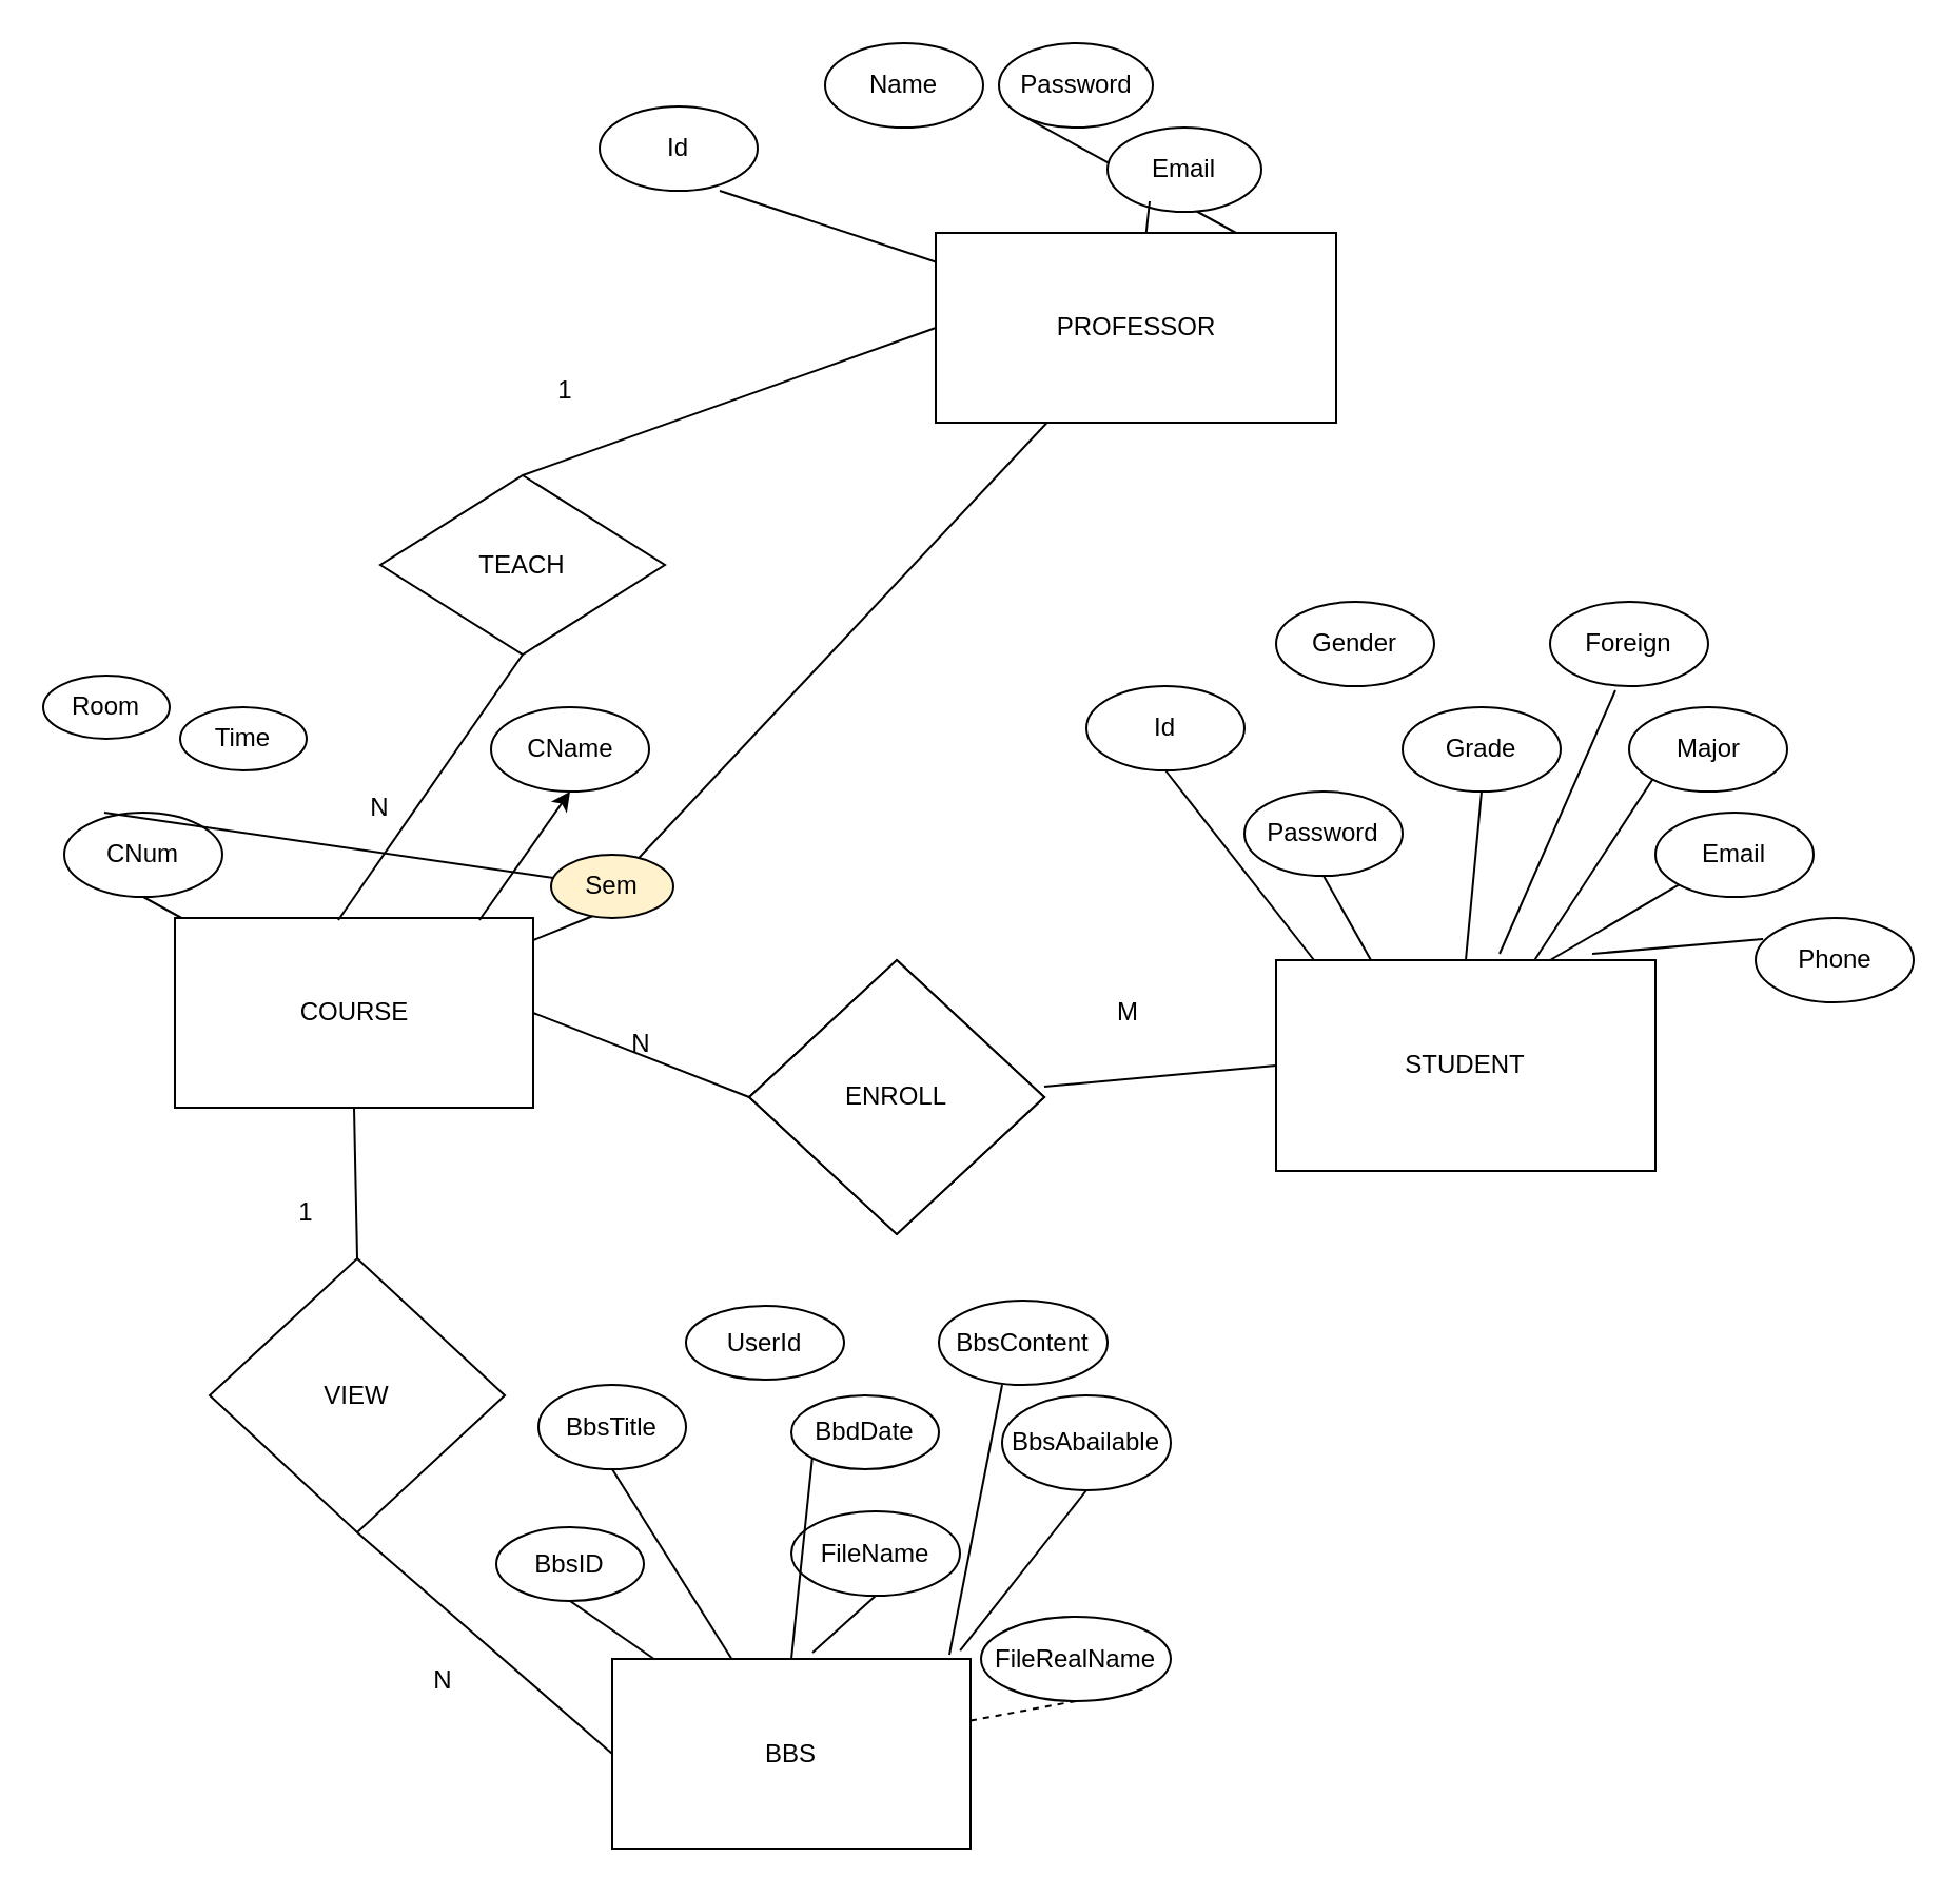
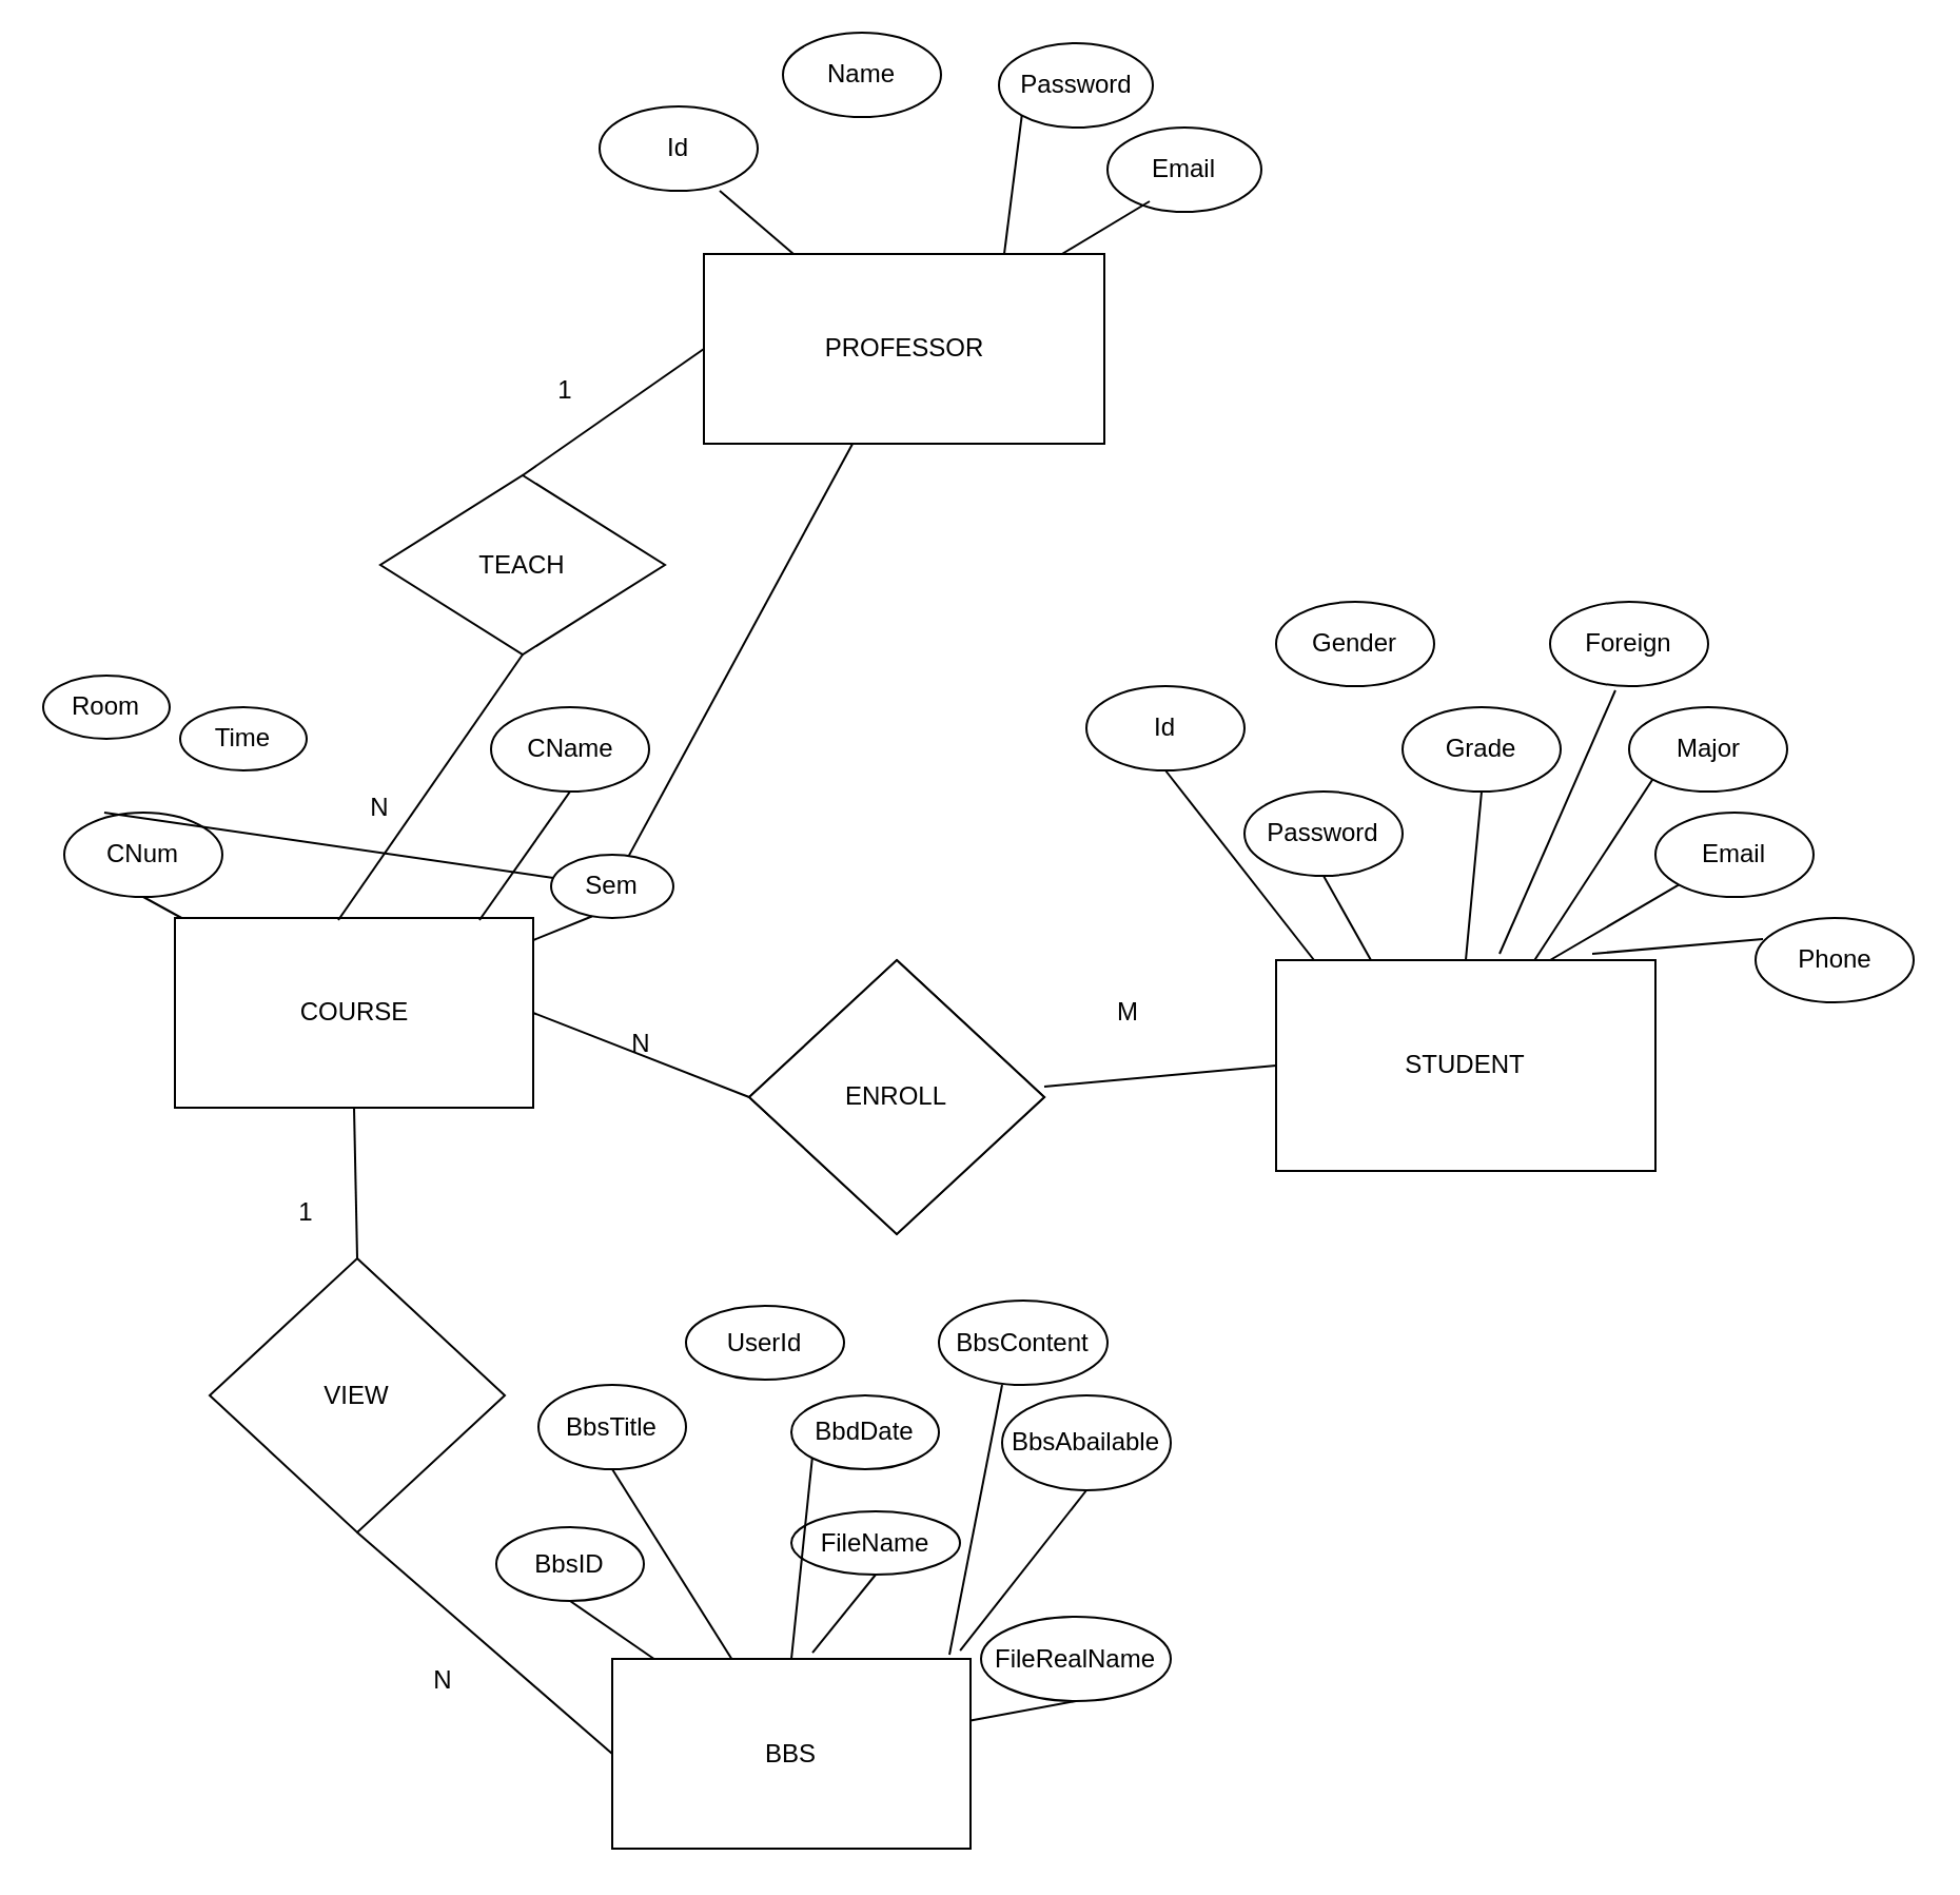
- <mxCell value="Name" id="51" parent="1" style="ellipse;whiteSpace=wrap;html=1;" vertex="1"><mxGeometry as="geometry" height="40" width="75" x="391" y="20" /></mxCell>
+ <mxCell value="Name" id="51" parent="1" style="ellipse;whiteSpace=wrap;html=1;" vertex="1"><mxGeometry x="371" y="15" as="geometry" height="40" width="75" /></mxCell>
- <mxCell value="PROFESSOR" id="49" parent="1" style="rounded=0;whiteSpace=wrap;html=1;" vertex="1"><mxGeometry x="443.5" y="110" as="geometry" height="90" width="190" /></mxCell>
+ <mxCell value="PROFESSOR" id="49" parent="1" style="rounded=0;whiteSpace=wrap;html=1;" vertex="1"><mxGeometry as="geometry" height="90" width="190" x="333.5" y="120" /></mxCell>
- <mxCell value="" id="23" parent="1" style="endArrow=classic;html=1;entryX=0.5;entryY=1;entryDx=0;entryDy=0;exitX=0.85;exitY=0.011;exitDx=0;exitDy=0;exitPerimeter=0;" edge="1" source="18" target="21"><mxGeometry as="geometry" height="50" width="50" relative="1"><mxPoint as="sourcePoint" x="126.5" y="445" /><mxPoint as="targetPoint" x="92.5" y="435" /></mxGeometry></mxCell>
+ <mxCell value="" id="23" parent="1" style="endArrow=none;html=1;entryX=0.5;entryY=1;entryDx=0;entryDy=0;exitX=0.85;exitY=0.011;exitDx=0;exitDy=0;exitPerimeter=0;" edge="1" source="18" target="21"><mxGeometry as="geometry" height="50" width="50" relative="1"><mxPoint as="sourcePoint" x="126.5" y="445" /><mxPoint as="targetPoint" x="92.5" y="435" /></mxGeometry></mxCell>
- <mxCell value="Sem" id="20" parent="1" style="ellipse;whiteSpace=wrap;html=1;fillColor=#fff2cc;" vertex="1"><mxGeometry as="geometry" height="30" width="58" x="261" y="405" /></mxCell>
+ <mxCell value="Sem" id="20" parent="1" style="ellipse;whiteSpace=wrap;html=1;" vertex="1"><mxGeometry as="geometry" height="30" width="58" x="261" y="405" /></mxCell>
- <mxCell value="FileName" id="9" parent="1" style="ellipse;whiteSpace=wrap;html=1;" vertex="1"><mxGeometry as="geometry" height="40" width="80" x="375" y="716.5" /></mxCell>
+ <mxCell value="FileName" id="9" parent="1" style="ellipse;whiteSpace=wrap;html=1;" vertex="1"><mxGeometry x="375" y="716.5" as="geometry" height="30" width="80" /></mxCell>
- <mxCell value="" id="16" parent="1" style="endArrow=none;html=1;entryX=0.5;entryY=1;entryDx=0;entryDy=0;dashed=1;" edge="1" source="2" target="10"><mxGeometry as="geometry" height="50" width="50" relative="1"><mxPoint as="sourcePoint" x="465" y="846.5" /><mxPoint as="targetPoint" x="505" y="796.5" /></mxGeometry></mxCell>
+ <mxCell value="" id="16" parent="1" style="endArrow=none;html=1;entryX=0.5;entryY=1;entryDx=0;entryDy=0;" edge="1" source="2" target="10"><mxGeometry as="geometry" height="50" width="50" relative="1"><mxPoint as="sourcePoint" x="465" y="846.5" /><mxPoint as="targetPoint" x="505" y="796.5" /></mxGeometry></mxCell>
